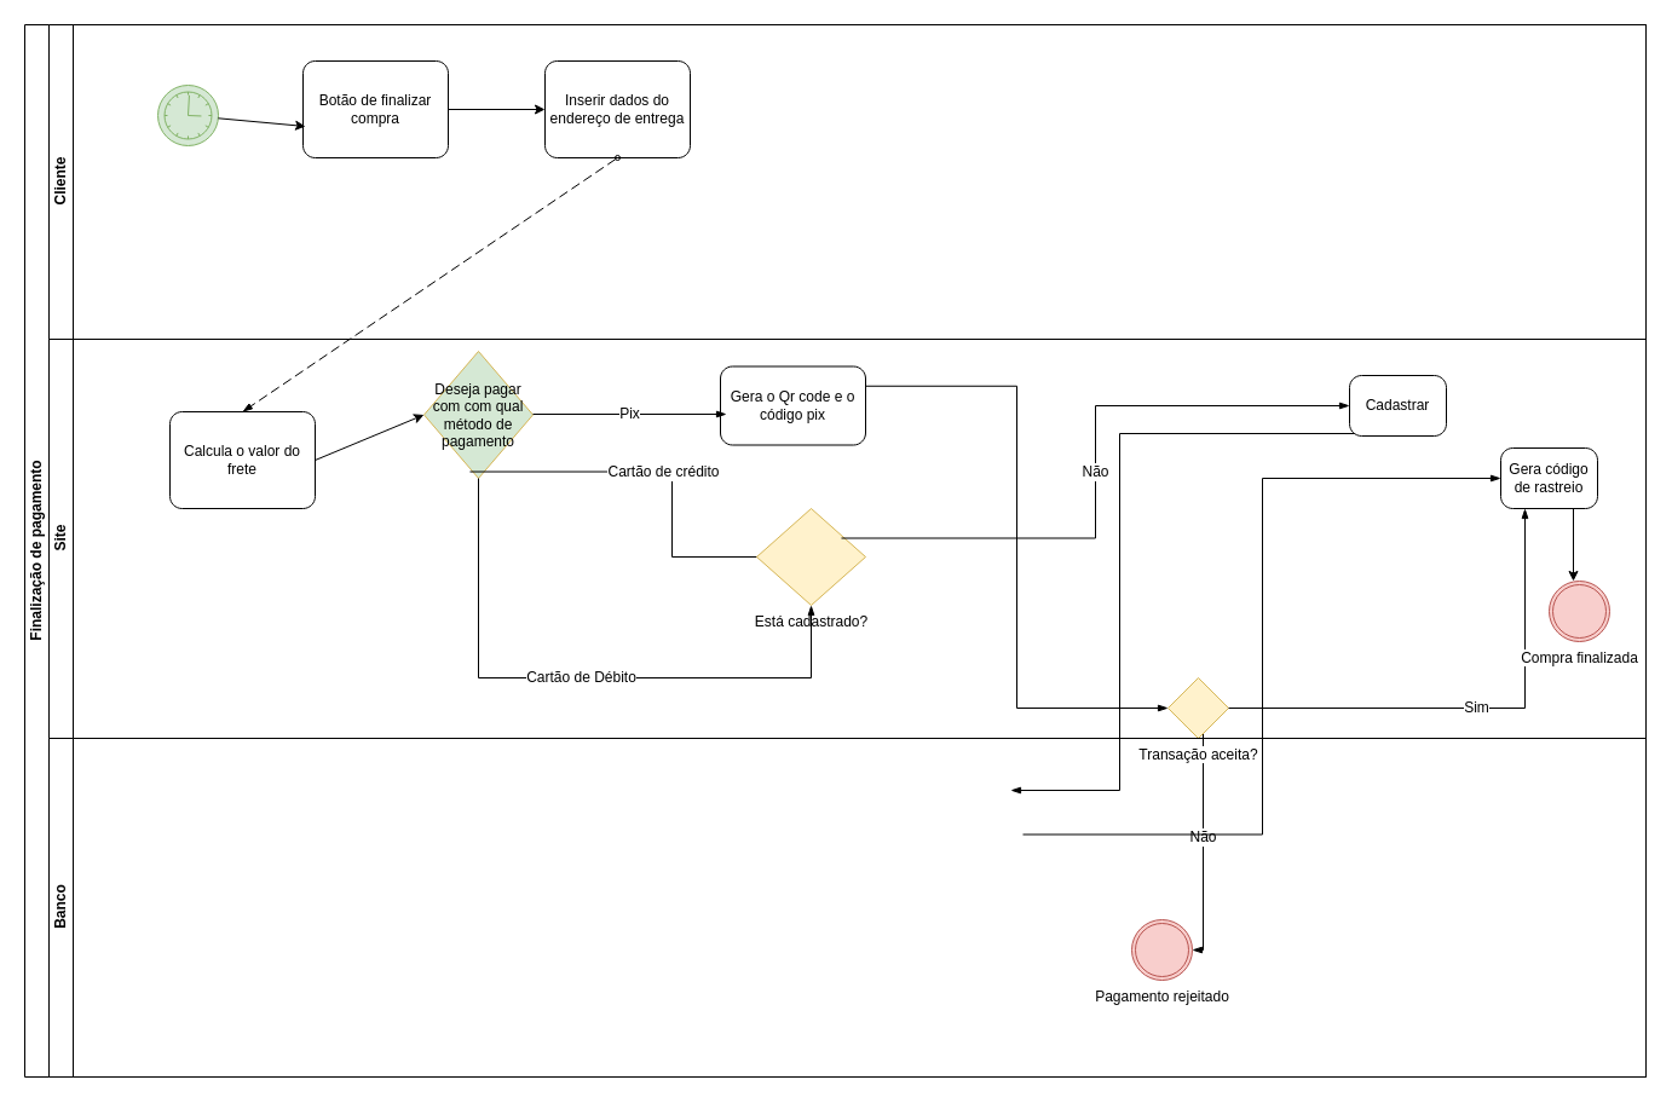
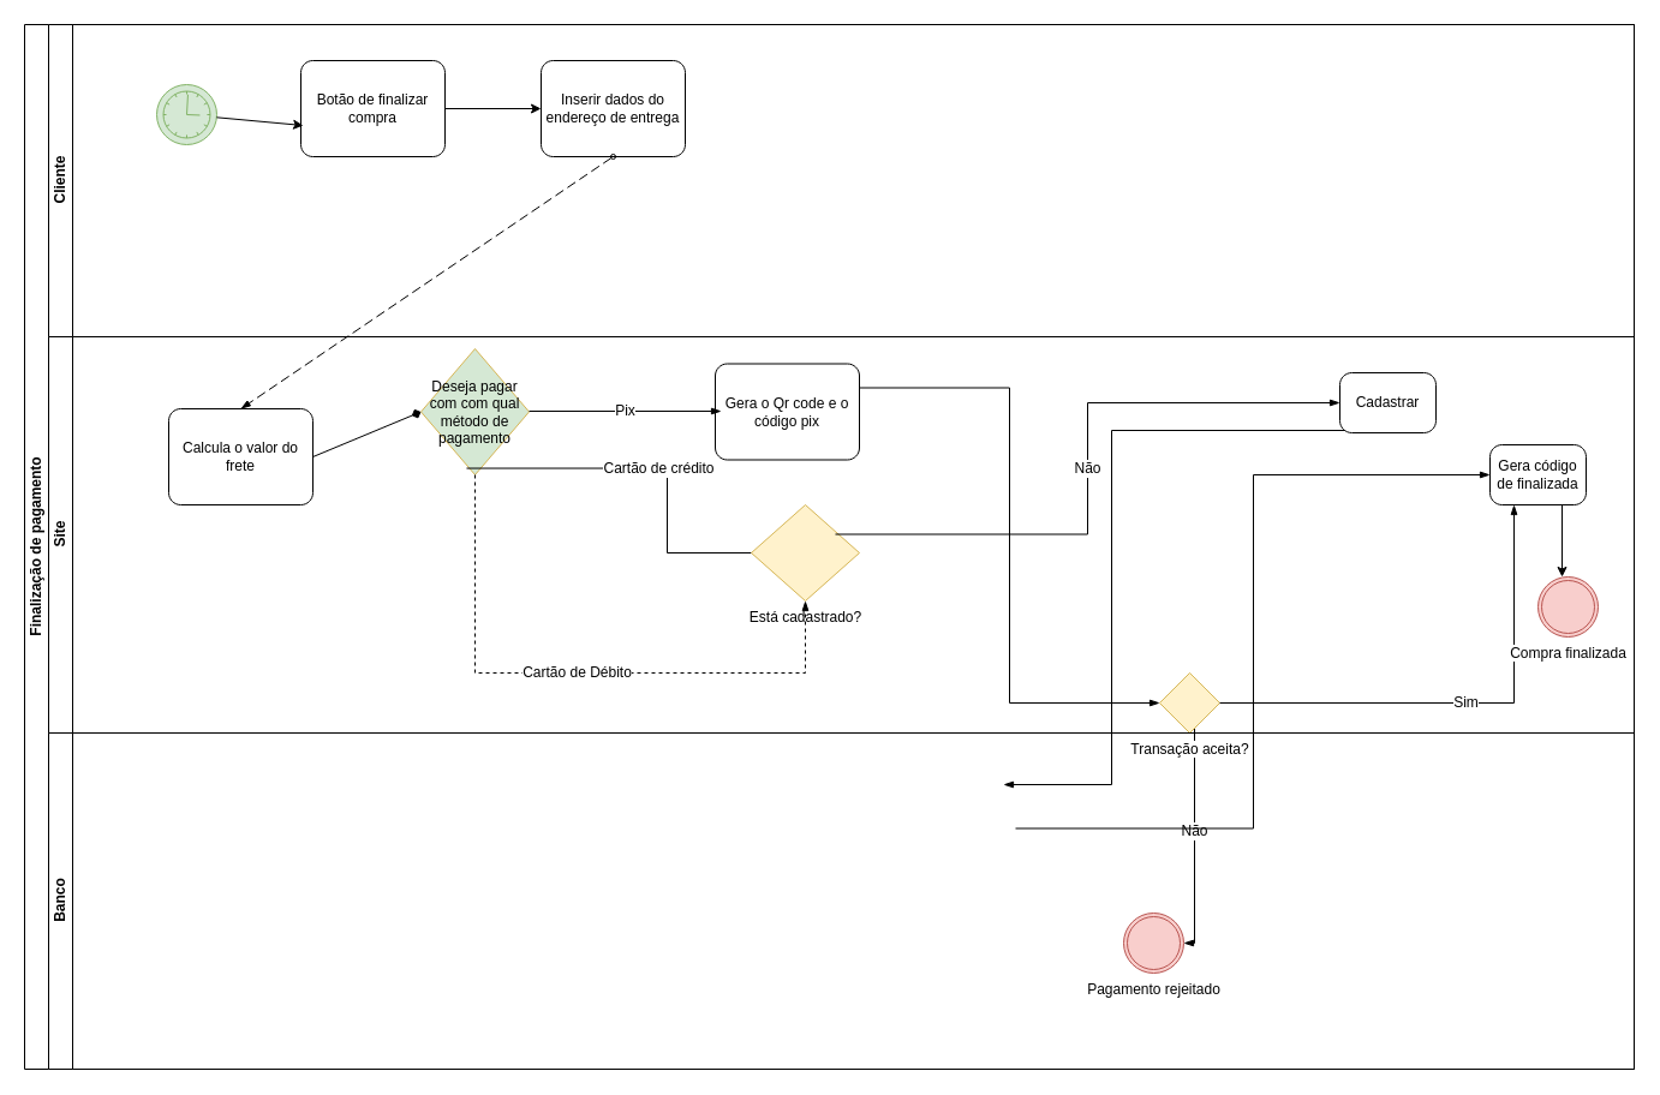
- <mxCell id="12" value="Gera o Qr code e o código pix" style="points=[[0.25,0,0],[0.5,0,0],[0.75,0,0],[1,0.25,0],[1,0.5,0],[1,0.75,0],[0.75,1,0],[0.5,1,0],[0.25,1,0],[0,0.75,0],[0,0.5,0],[0,0.25,0]];shape=mxgraph.bpmn.task;whiteSpace=wrap;rectStyle=rounded;size=10;html=1;container=1;expand=0;collapsible=0;taskMarker=abstract;" parent="10" vertex="1"><mxGeometry x="555" y="22.5" width="120" height="65" as="geometry" /></mxCell>
+ <mxCell id="12" value="Gera o Qr code e o código pix" style="points=[[0.25,0,0],[0.5,0,0],[0.75,0,0],[1,0.25,0],[1,0.5,0],[1,0.75,0],[0.75,1,0],[0.5,1,0],[0.25,1,0],[0,0.75,0],[0,0.5,0],[0,0.25,0]];shape=mxgraph.bpmn.task;whiteSpace=wrap;rectStyle=rounded;size=10;html=1;container=1;expand=0;collapsible=0;taskMarker=abstract;" parent="10" vertex="1"><mxGeometry x="555" y="22.5" width="120" height="80" as="geometry" /></mxCell>
- <mxCell id="23" value="" style="endArrow=classic;html=1;rounded=0;exitX=1;exitY=0.5;exitDx=0;exitDy=0;exitPerimeter=0;entryX=0;entryY=0.5;entryDx=0;entryDy=0;" edge="1" parent="10" source="22" target="11"><mxGeometry width="50" height="50" relative="1" as="geometry"><mxPoint x="530" y="220" as="sourcePoint" /><mxPoint x="580" y="170" as="targetPoint" /></mxGeometry></mxCell>
+ <mxCell id="23" value="" style="endArrow=diamond;html=1;rounded=0;exitX=1;exitY=0.5;exitDx=0;exitDy=0;exitPerimeter=0;entryX=0;entryY=0.5;entryDx=0;entryDy=0;" edge="1" parent="10" source="22" target="11"><mxGeometry width="50" height="50" relative="1" as="geometry"><mxPoint x="530" y="220" as="sourcePoint" /><mxPoint x="580" y="170" as="targetPoint" /></mxGeometry></mxCell>
- <mxCell id="24" value="Gera código de rastreio" style="points=[[0.25,0,0],[0.5,0,0],[0.75,0,0],[1,0.25,0],[1,0.5,0],[1,0.75,0],[0.75,1,0],[0.5,1,0],[0.25,1,0],[0,0.75,0],[0,0.5,0],[0,0.25,0]];shape=mxgraph.bpmn.task;whiteSpace=wrap;rectStyle=rounded;size=10;html=1;container=1;expand=0;collapsible=0;taskMarker=abstract;" vertex="1" parent="10"><mxGeometry x="1200" y="90" width="80" height="50" as="geometry" /></mxCell>
+ <mxCell id="24" value="Gera código de finalizada" style="points=[[0.25,0,0],[0.5,0,0],[0.75,0,0],[1,0.25,0],[1,0.5,0],[1,0.75,0],[0.75,1,0],[0.5,1,0],[0.25,1,0],[0,0.75,0],[0,0.5,0],[0,0.25,0]];shape=mxgraph.bpmn.task;whiteSpace=wrap;rectStyle=rounded;size=10;html=1;container=1;expand=0;collapsible=0;taskMarker=abstract;" vertex="1" parent="10"><mxGeometry x="1200" y="90" width="80" height="50" as="geometry" /></mxCell>
- <mxCell id="16" value="Cartão de Débito" style="edgeStyle=elbowEdgeStyle;fontSize=12;html=1;endArrow=blockThin;endFill=1;rounded=0;entryX=0.5;entryY=1;entryDx=0;entryDy=0;entryPerimeter=0;" parent="10" source="11" target="15" edge="1"><mxGeometry width="160" relative="1" as="geometry"><mxPoint x="455" y="80" as="sourcePoint" /><mxPoint x="625" y="250" as="targetPoint" /><Array as="points"><mxPoint x="495" y="280" /><mxPoint x="405" y="180" /></Array></mxGeometry></mxCell>
+ <mxCell id="16" value="Cartão de Débito" style="edgeStyle=elbowEdgeStyle;fontSize=12;html=1;endArrow=blockThin;endFill=1;rounded=0;entryX=0.5;entryY=1;entryDx=0;entryDy=0;entryPerimeter=0;dashed=1;" parent="10" source="11" target="15" edge="1"><mxGeometry width="160" relative="1" as="geometry"><mxPoint x="455" y="80" as="sourcePoint" /><mxPoint x="625" y="250" as="targetPoint" /><Array as="points"><mxPoint x="495" y="280" /><mxPoint x="405" y="180" /></Array></mxGeometry></mxCell>
